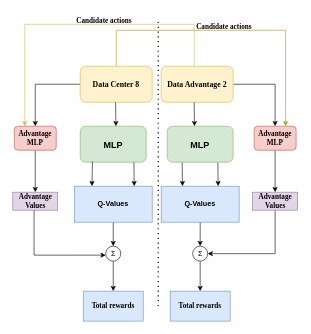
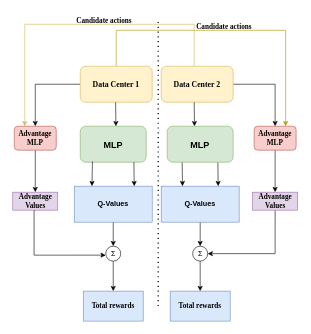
- <mxCell id="4" value="&lt;font style=&quot;font-size: 13px;&quot; face=&quot;Times New Roman&quot;&gt;&lt;b&gt;Data Center 8&lt;/b&gt;&lt;/font&gt;" style="rounded=1;whiteSpace=wrap;html=1;fillColor=#fff2cc;strokeColor=#d6b656;" parent="1" vertex="1"><mxGeometry x="133" y="110" width="120" height="60" as="geometry" /></mxCell>
+ <mxCell id="4" value="&lt;font style=&quot;font-size: 13px;&quot; face=&quot;Times New Roman&quot;&gt;&lt;b&gt;Data Center 1&lt;/b&gt;&lt;/font&gt;" style="rounded=1;whiteSpace=wrap;html=1;fillColor=#fff2cc;strokeColor=#d6b656;" parent="1" vertex="1"><mxGeometry x="133" y="110" width="120" height="60" as="geometry" /></mxCell>
- <mxCell id="7" value="&lt;span style=&quot;font-family: &amp;quot;Times New Roman&amp;quot;; font-size: 13px;&quot;&gt;&lt;b&gt;Data Advantage 2&lt;/b&gt;&lt;/span&gt;" style="rounded=1;whiteSpace=wrap;html=1;fillColor=#fff2cc;strokeColor=#d6b656;" parent="1" vertex="1"><mxGeometry x="268" y="110" width="120" height="60" as="geometry" /></mxCell>
+ <mxCell id="7" value="&lt;span style=&quot;font-family: &amp;quot;Times New Roman&amp;quot;; font-size: 13px;&quot;&gt;&lt;b&gt;Data Center 2&lt;/b&gt;&lt;/span&gt;" style="rounded=1;whiteSpace=wrap;html=1;fillColor=#fff2cc;strokeColor=#d6b656;" parent="1" vertex="1"><mxGeometry x="268" y="110" width="120" height="60" as="geometry" /></mxCell>
